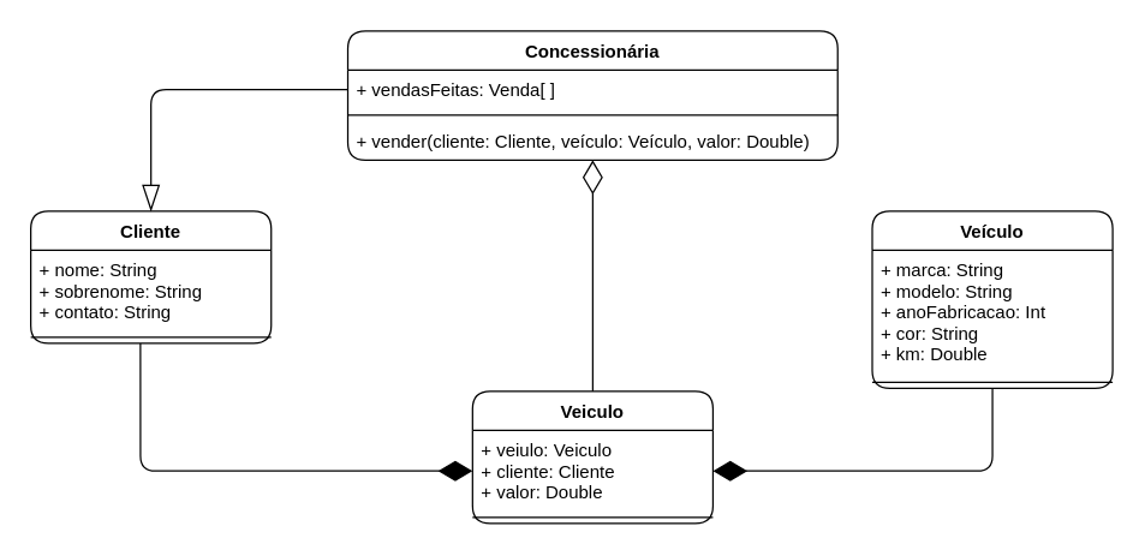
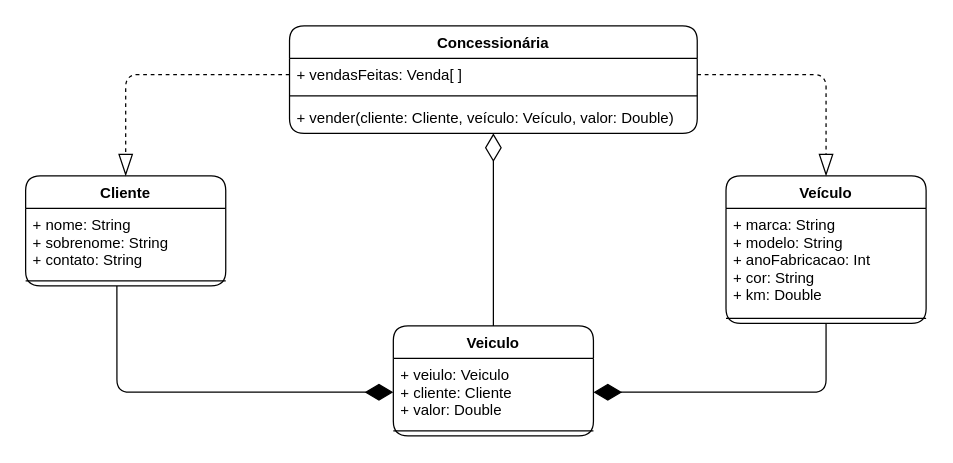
- <mxCell id="18" style="edgeStyle=orthogonalEdgeStyle;orthogonalLoop=1;jettySize=auto;html=1;exitX=0;exitY=0.5;exitDx=0;exitDy=0;entryX=0.5;entryY=0;entryDx=0;entryDy=0;startArrow=none;startFill=0;startSize=20;endArrow=blockThin;endFill=0;endSize=15;dashed=0;" edge="1" parent="1" source="7" target="13"><mxGeometry relative="1" as="geometry" /></mxCell>
+ <mxCell id="18" style="edgeStyle=orthogonalEdgeStyle;orthogonalLoop=1;jettySize=auto;html=1;exitX=0;exitY=0.5;exitDx=0;exitDy=0;entryX=0.5;entryY=0;entryDx=0;entryDy=0;startArrow=none;startFill=0;startSize=20;endArrow=blockThin;endFill=0;endSize=15;dashed=1;" edge="1" parent="1" source="7" target="13"><mxGeometry relative="1" as="geometry" /></mxCell>
+ <mxCell id="19" style="edgeStyle=orthogonalEdgeStyle;orthogonalLoop=1;jettySize=auto;html=1;exitX=1;exitY=0.5;exitDx=0;exitDy=0;entryX=0.5;entryY=0;entryDx=0;entryDy=0;startArrow=none;startFill=0;startSize=20;endArrow=blockThin;endFill=0;endSize=15;dashed=1;" edge="1" parent="1" source="7" target="10"><mxGeometry relative="1" as="geometry" /></mxCell>
